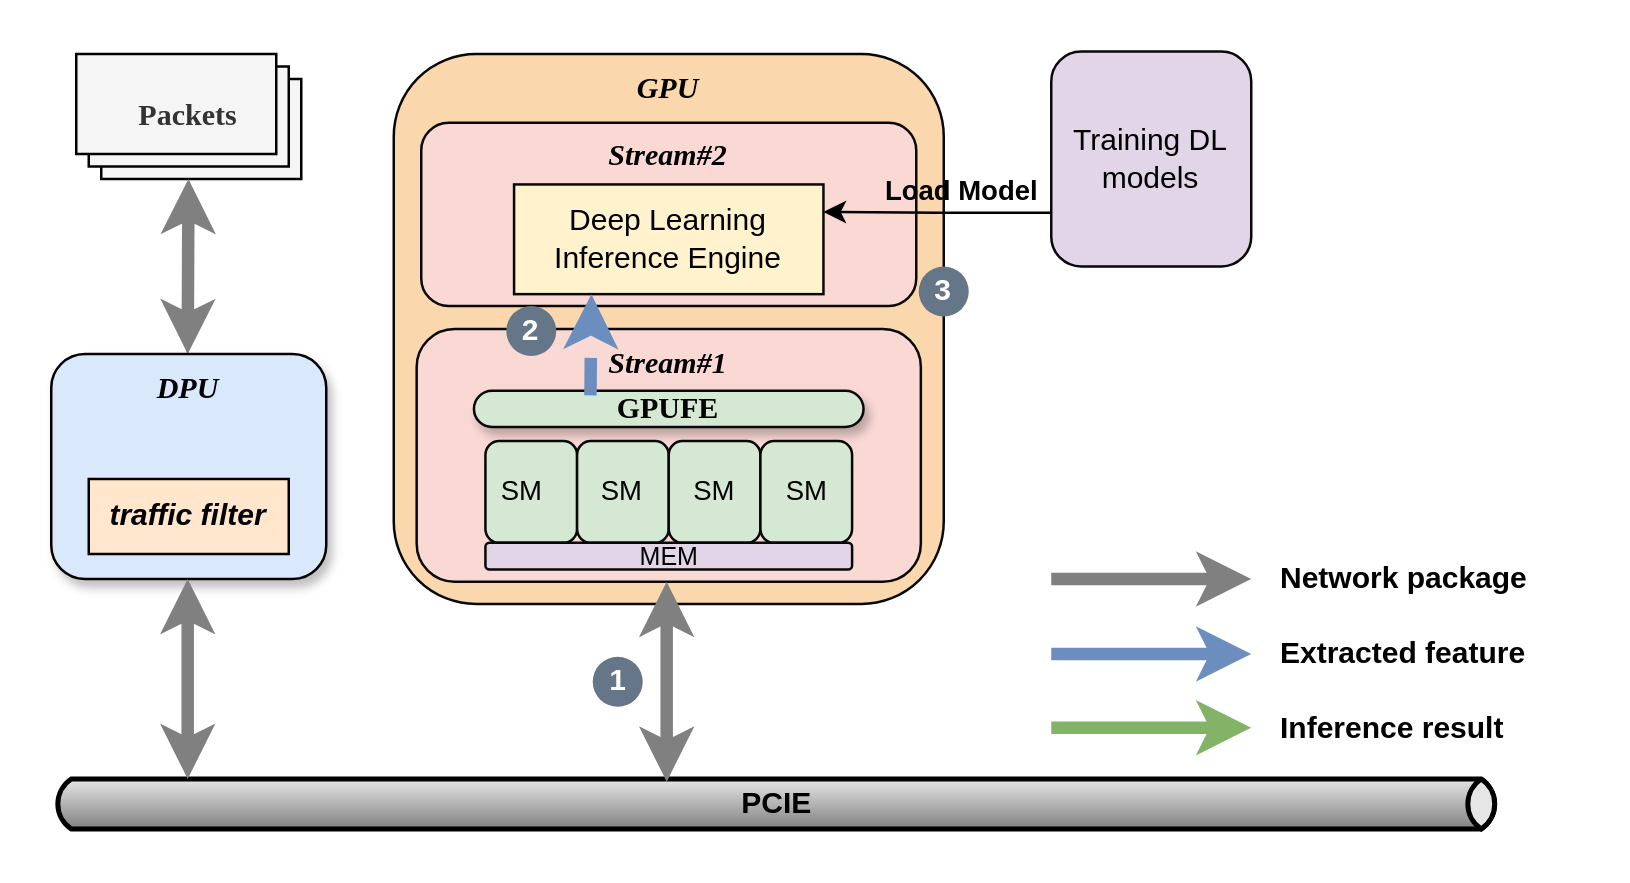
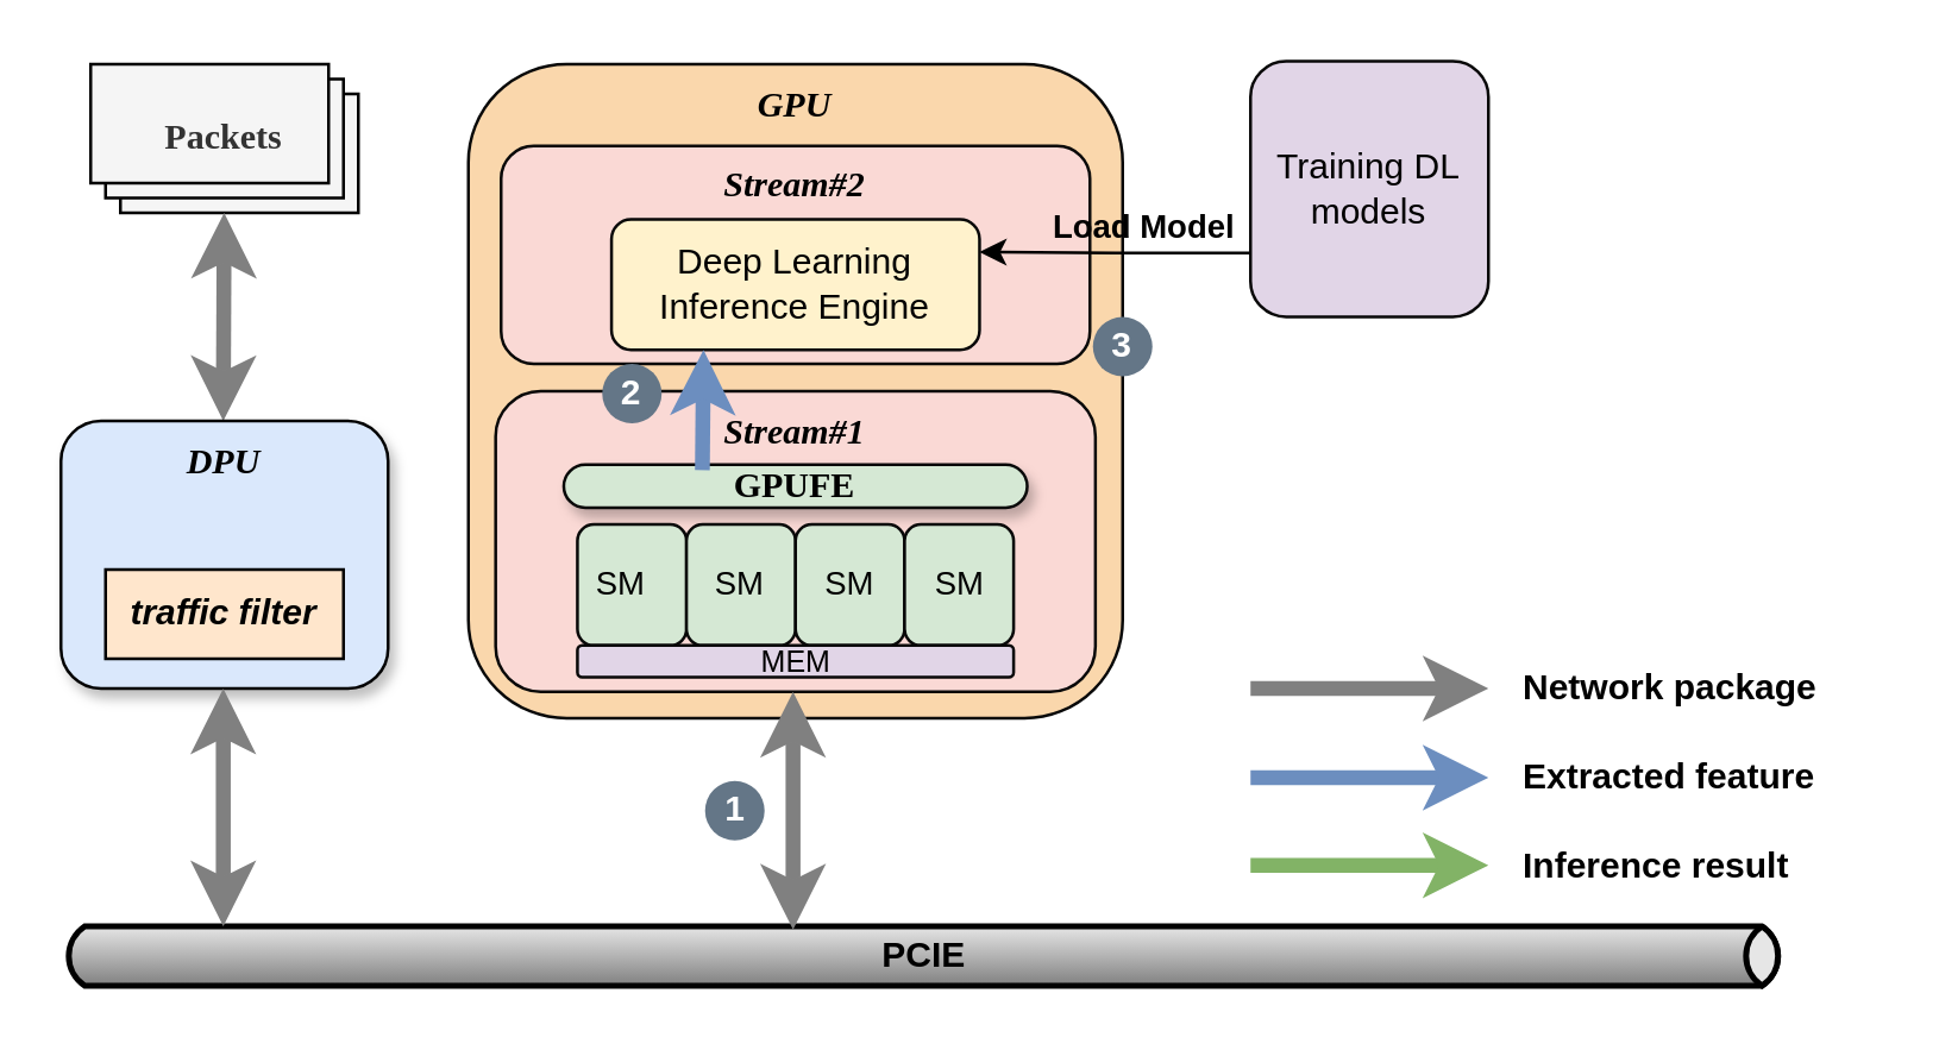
- <mxCell id="25" value="Deep Learning Inference Engine" style="whiteSpace=wrap;html=1;fillColor=#fff2cc;strokeColor=#080808;fontSize=12;fontStyle=0;container=0;rounded=0;" parent="15" vertex="1"><mxGeometry x="48.125" y="52.182" width="123.75" height="43.879" as="geometry" /></mxCell>
+ <mxCell id="25" value="Deep Learning Inference Engine" style="rounded=1;whiteSpace=wrap;html=1;fillColor=#fff2cc;strokeColor=#080808;fontSize=12;fontStyle=0;container=0;" parent="15" vertex="1"><mxGeometry x="48.125" y="52.182" width="123.75" height="43.879" as="geometry" /></mxCell>
- <mxCell id="26" value="" style="endArrow=classic;html=1;rounded=0;endFill=1;endSize=6;fillColor=#dae8fc;strokeColor=#6c8ebf;strokeWidth=5;entryX=0.25;entryY=1;entryDx=0;entryDy=0;exitX=0.299;exitY=0.125;exitDx=0;exitDy=0;fontSize=12;fontStyle=1;exitPerimeter=0;dashed=1;" parent="15" source="18" target="25" edge="1"><mxGeometry width="50" height="50" relative="1" as="geometry"><mxPoint x="240" y="89.38" as="sourcePoint" /><mxPoint x="240" y="130.63" as="targetPoint" /></mxGeometry></mxCell>
+ <mxCell id="26" value="" style="endArrow=classic;html=1;rounded=0;endFill=1;endSize=6;fillColor=#dae8fc;strokeColor=#6c8ebf;strokeWidth=5;entryX=0.25;entryY=1;entryDx=0;entryDy=0;exitX=0.299;exitY=0.125;exitDx=0;exitDy=0;fontSize=12;fontStyle=1;exitPerimeter=0;" parent="15" source="18" target="25" edge="1"><mxGeometry width="50" height="50" relative="1" as="geometry"><mxPoint x="240" y="89.38" as="sourcePoint" /><mxPoint x="240" y="130.63" as="targetPoint" /></mxGeometry></mxCell>
